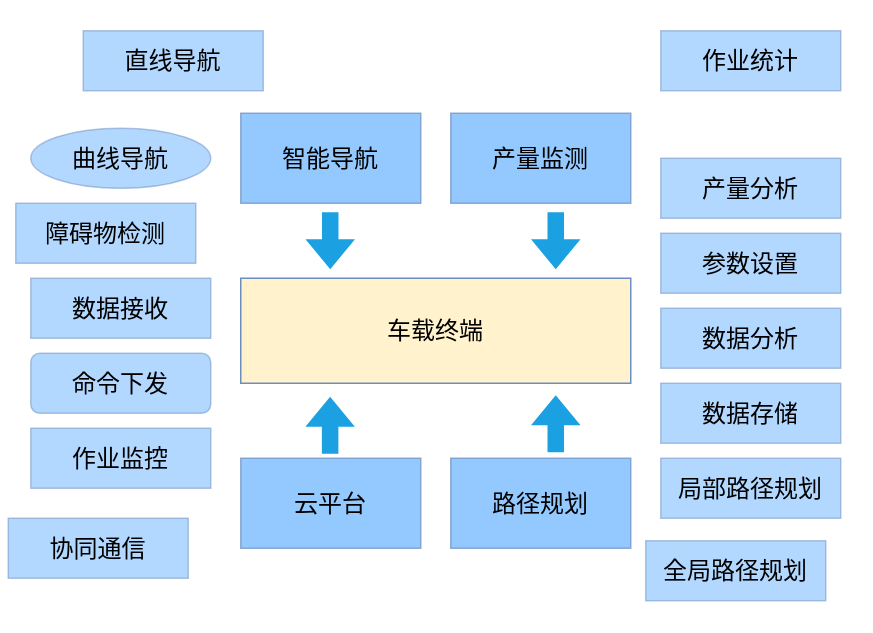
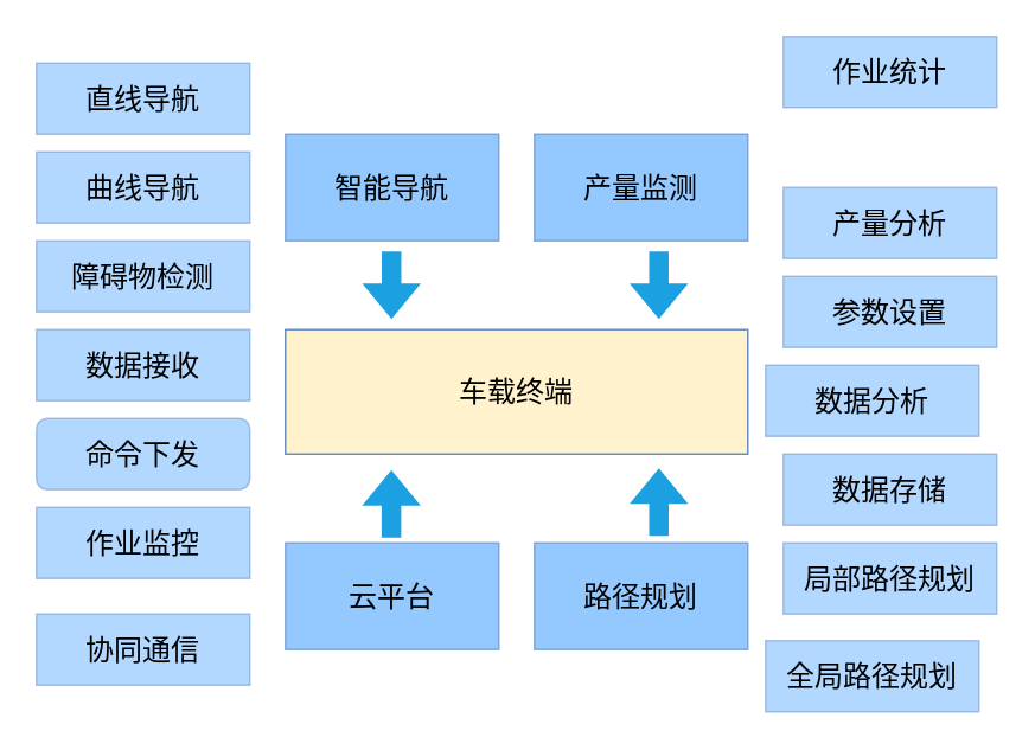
- <mxCell id="18" value="直线导航" style="rounded=0;whiteSpace=wrap;html=1;fontSize=16;fillColor=#66B2FF;opacity=50;strokeColor=#6C8EBF;" vertex="1" parent="1"><mxGeometry x="55" y="20" width="120" height="40" as="geometry" /></mxCell>
+ <mxCell id="18" value="直线导航" style="rounded=0;whiteSpace=wrap;html=1;fontSize=16;fillColor=#66B2FF;opacity=50;strokeColor=#6C8EBF;" vertex="1" parent="1"><mxGeometry x="20" y="35" width="120" height="40" as="geometry" /></mxCell>
- <mxCell id="19" value="曲线导航" style="ellipse;whiteSpace=wrap;html=1;fontSize=16;fillColor=#66B2FF;opacity=50;strokeColor=#6C8EBF;" vertex="1" parent="1"><mxGeometry x="20" y="85" width="120" height="40" as="geometry" /></mxCell>
+ <mxCell id="19" value="曲线导航" style="rounded=0;whiteSpace=wrap;html=1;fontSize=16;fillColor=#66B2FF;opacity=50;strokeColor=#6C8EBF;" vertex="1" parent="1"><mxGeometry x="20" y="85" width="120" height="40" as="geometry" /></mxCell>
- <mxCell id="20" value="障碍物检测" style="rounded=0;whiteSpace=wrap;html=1;fontSize=16;fillColor=#66B2FF;opacity=50;strokeColor=#6C8EBF;" vertex="1" parent="1"><mxGeometry x="10" y="135" width="120" height="40" as="geometry" /></mxCell>
+ <mxCell id="20" value="障碍物检测" style="rounded=0;whiteSpace=wrap;html=1;fontSize=16;fillColor=#66B2FF;opacity=50;strokeColor=#6C8EBF;" vertex="1" parent="1"><mxGeometry x="20" y="135" width="120" height="40" as="geometry" /></mxCell>
- <mxCell id="14" value="数据分析" style="rounded=0;whiteSpace=wrap;html=1;fontSize=16;fillColor=#66B2FF;opacity=50;strokeColor=#6C8EBF;" vertex="1" parent="1"><mxGeometry x="440" y="205" width="120" height="40" as="geometry" /></mxCell>
+ <mxCell id="14" value="数据分析" style="rounded=0;whiteSpace=wrap;html=1;fontSize=16;fillColor=#66B2FF;opacity=50;strokeColor=#6C8EBF;" vertex="1" parent="1"><mxGeometry x="430" y="205" width="120" height="40" as="geometry" /></mxCell>
- <mxCell id="24" value="协同通信" style="rounded=0;whiteSpace=wrap;html=1;fontSize=16;fillColor=#66B2FF;opacity=50;strokeColor=#6C8EBF;" vertex="1" parent="1"><mxGeometry x="5" y="345" width="120" height="40" as="geometry" /></mxCell>
+ <mxCell id="24" value="协同通信" style="rounded=0;whiteSpace=wrap;html=1;fontSize=16;fillColor=#66B2FF;opacity=50;strokeColor=#6C8EBF;" vertex="1" parent="1"><mxGeometry x="20" y="345" width="120" height="40" as="geometry" /></mxCell>
